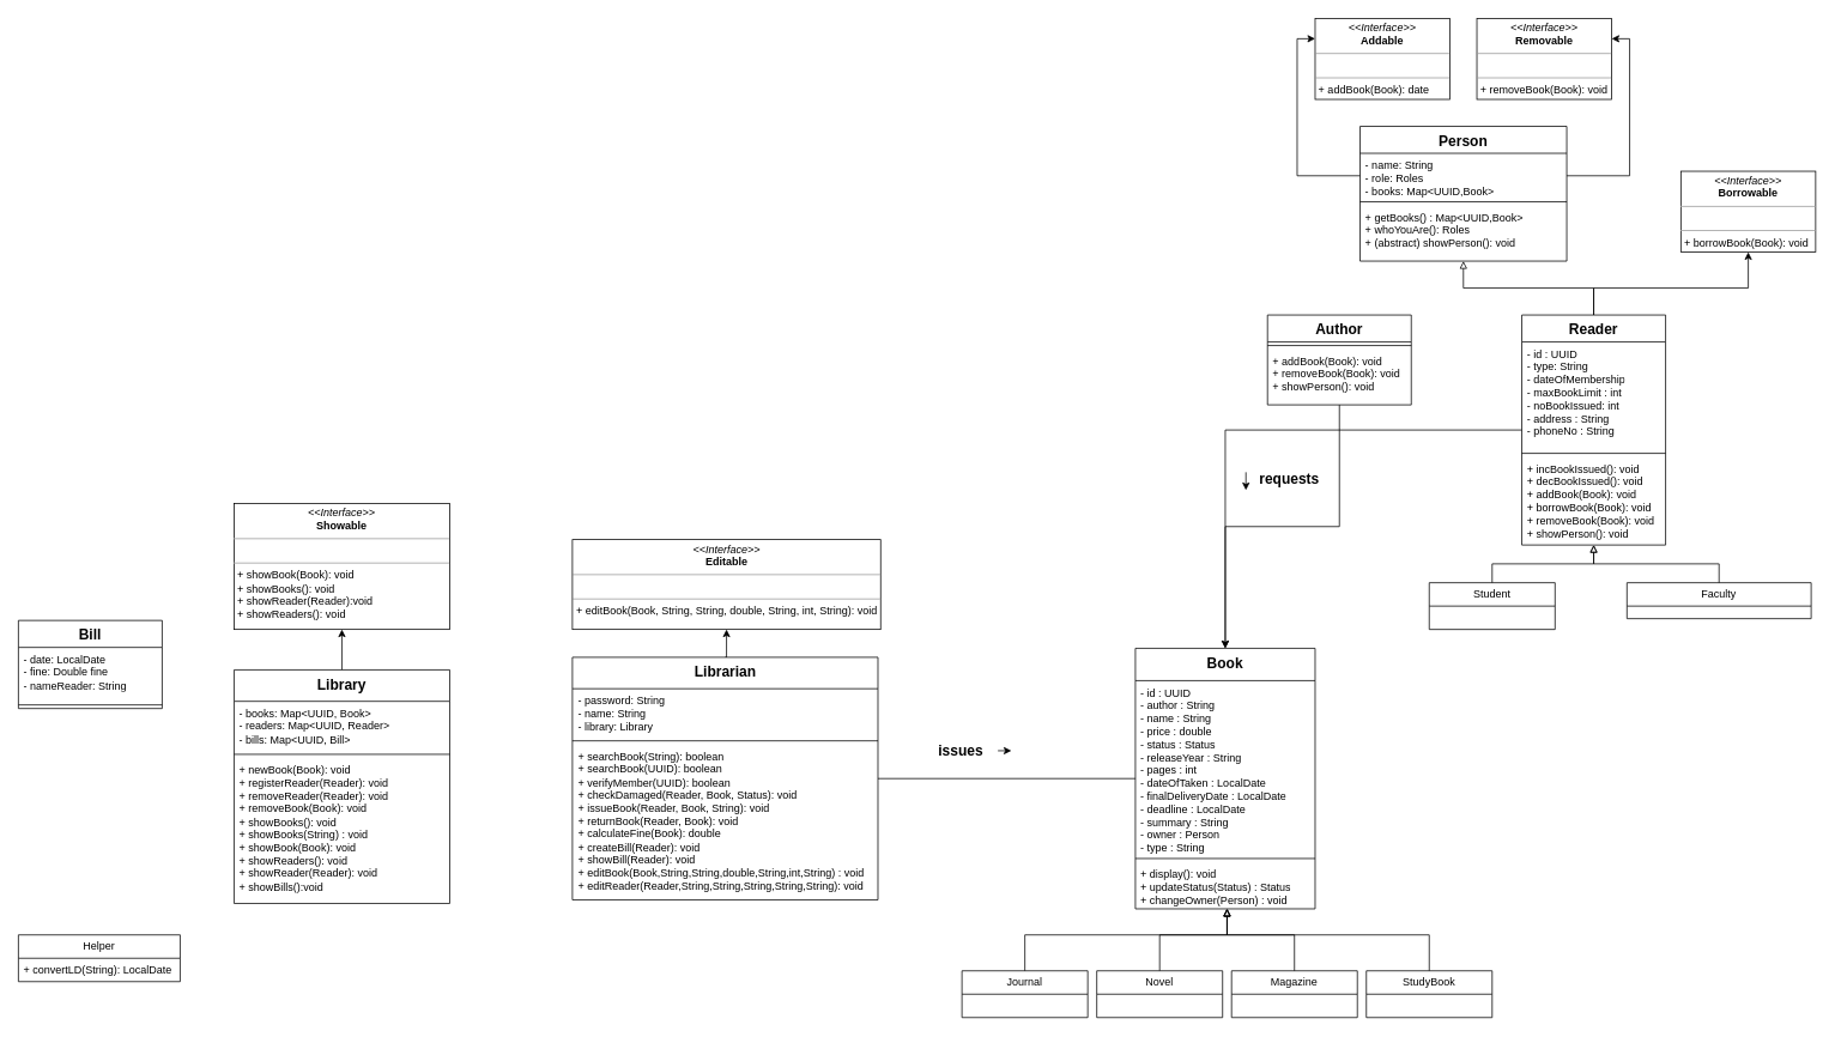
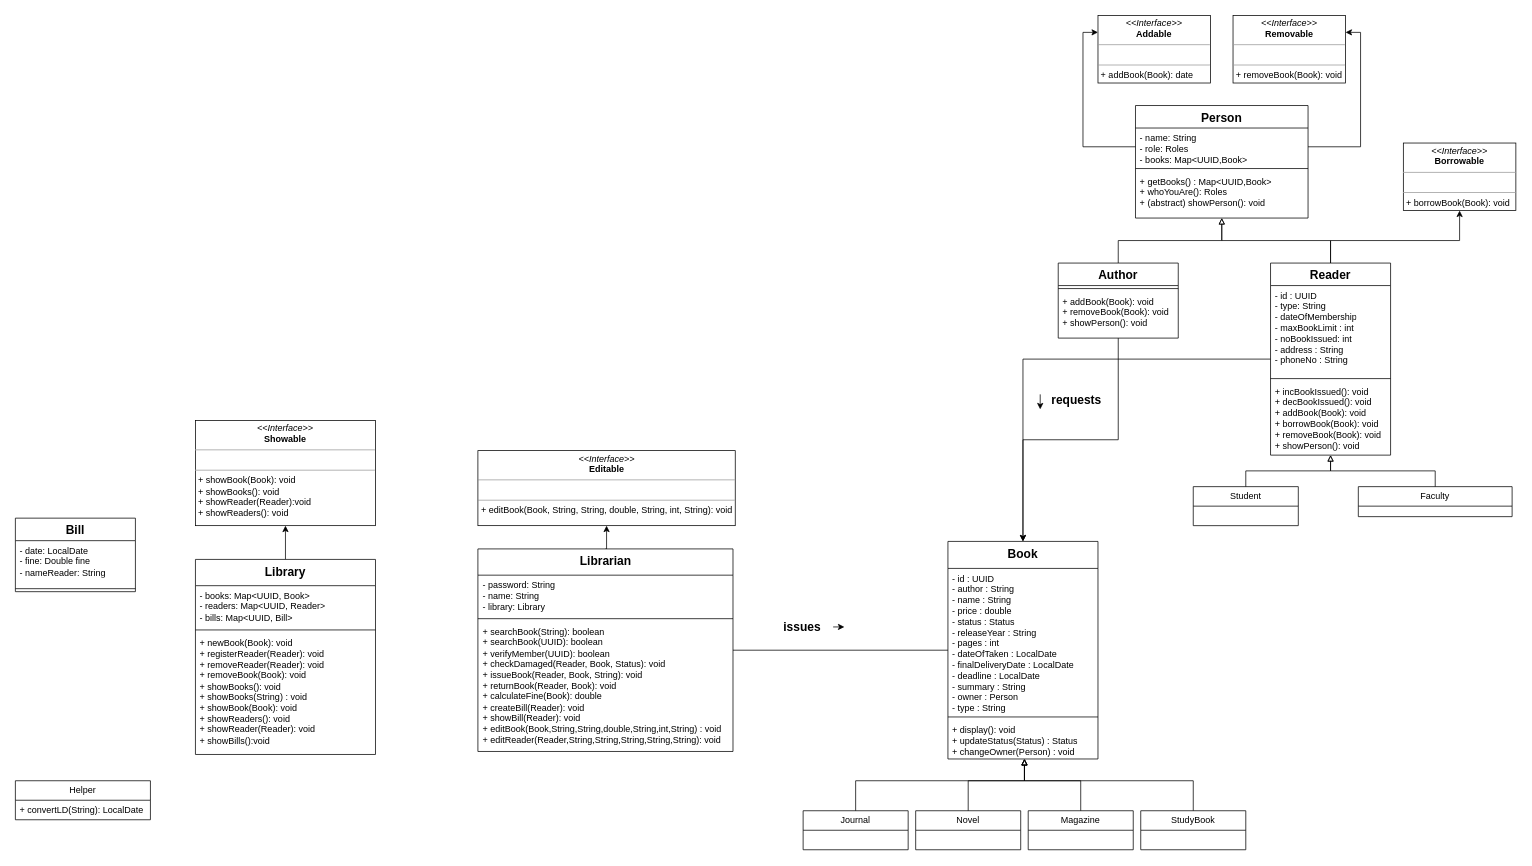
+ <mxCell id="36" style="edgeStyle=orthogonalEdgeStyle;rounded=0;orthogonalLoop=1;jettySize=auto;html=1;endArrow=block;endFill=0;" parent="1" source="38" target="20" edge="1"><mxGeometry relative="1" as="geometry" /></mxCell>
